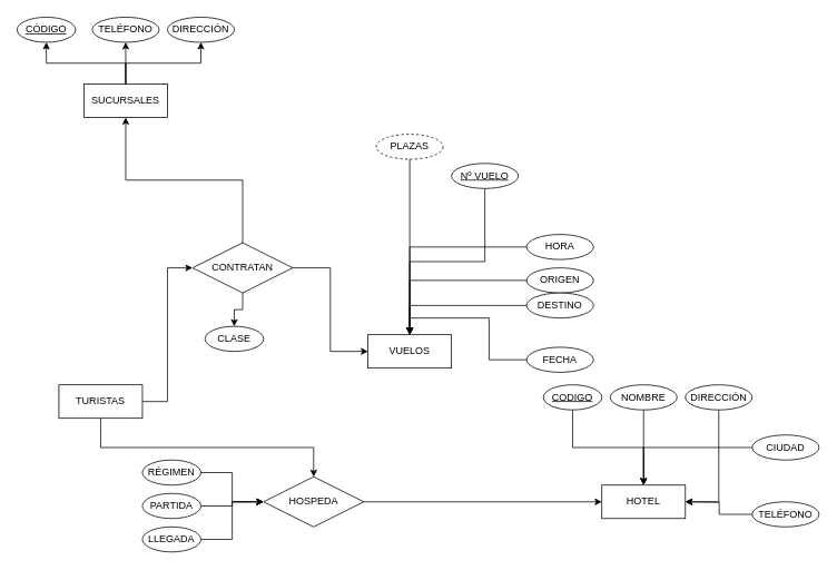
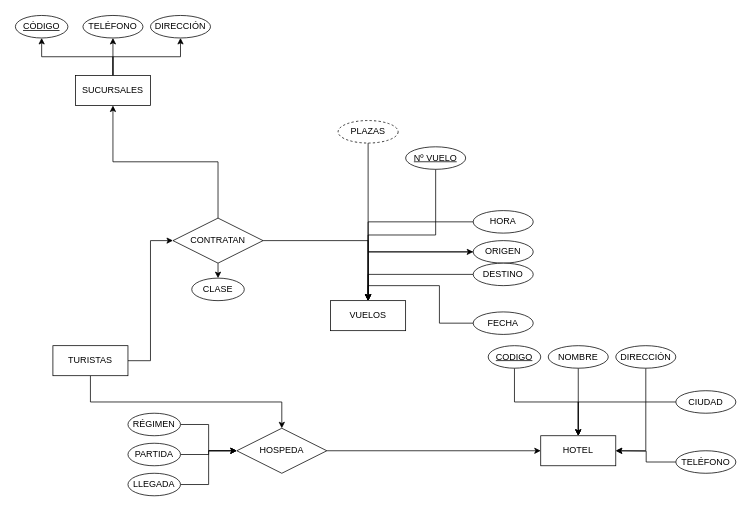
- <mxCell id="21" style="edgeStyle=orthogonalEdgeStyle;rounded=0;orthogonalLoop=1;jettySize=auto;html=1;exitX=1;exitY=0.5;exitDx=0;exitDy=0;entryX=0;entryY=0.5;entryDx=0;entryDy=0;" edge="1" parent="1" source="23" target="24"><mxGeometry relative="1" as="geometry" /></mxCell>
+ <mxCell id="21" style="edgeStyle=orthogonalEdgeStyle;rounded=0;orthogonalLoop=1;jettySize=auto;html=1;exitX=1;exitY=0.5;exitDx=0;exitDy=0;" edge="1" parent="1" source="23" target="38"><mxGeometry relative="1" as="geometry" /></mxCell>
- <mxCell id="28" value="CLASE" style="ellipse;whiteSpace=wrap;html=1;align=center;" vertex="1" parent="1"><mxGeometry x="245" y="390" width="70" height="30" as="geometry" /></mxCell>
+ <mxCell id="28" value="CLASE" style="ellipse;whiteSpace=wrap;html=1;align=center;" vertex="1" parent="1"><mxGeometry x="255" y="370" width="70" height="30" as="geometry" /></mxCell>
